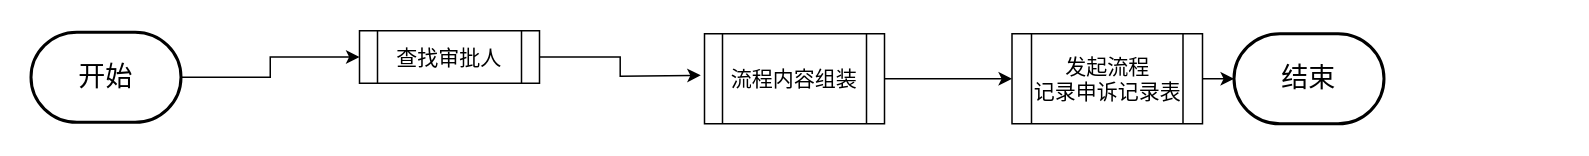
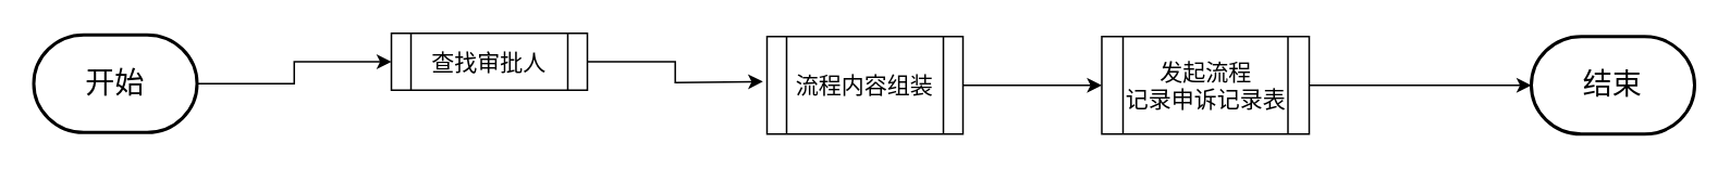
- <mxCell id="10" value="&lt;font style=&quot;font-size: 18px;&quot;&gt;结束&lt;/font&gt;" style="strokeWidth=2;html=1;shape=mxgraph.flowchart.terminator;whiteSpace=wrap;" vertex="1" parent="1"><mxGeometry x="822" y="22" width="100" height="60" as="geometry" /></mxCell>
+ <mxCell id="10" value="&lt;font style=&quot;font-size: 18px;&quot;&gt;结束&lt;/font&gt;" style="strokeWidth=2;html=1;shape=mxgraph.flowchart.terminator;whiteSpace=wrap;" vertex="1" parent="1"><mxGeometry x="937" y="22" width="100" height="60" as="geometry" /></mxCell>
